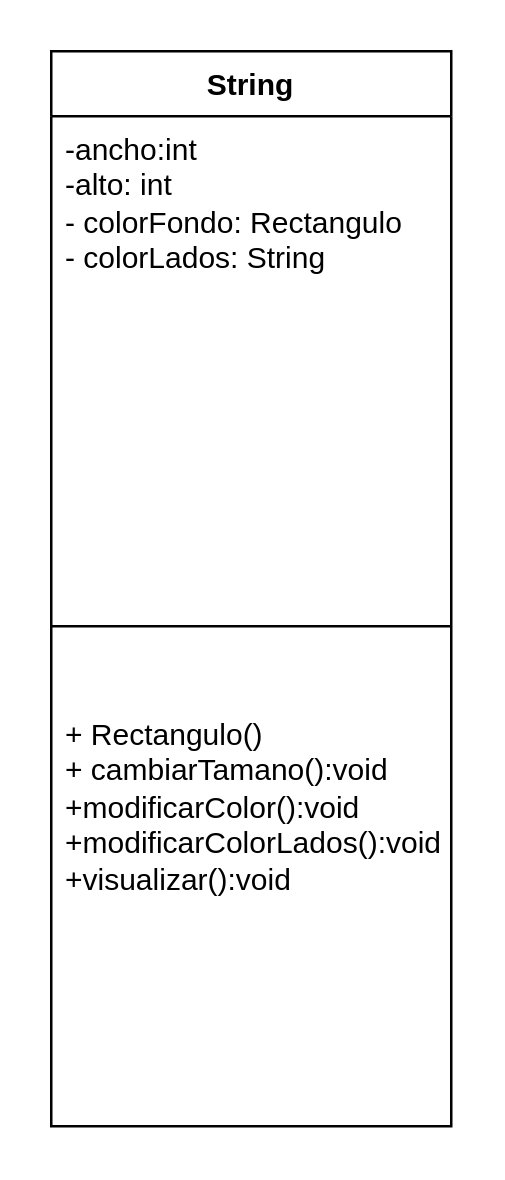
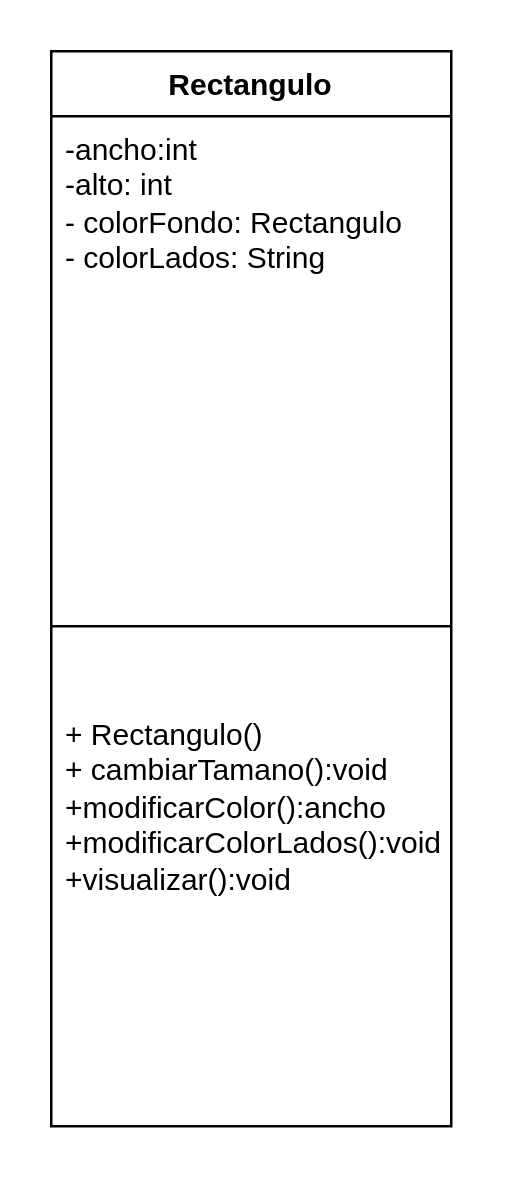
- <mxCell id="2" value="String" style="swimlane;fontStyle=1;align=center;verticalAlign=top;childLayout=stackLayout;horizontal=1;startSize=26;horizontalStack=0;resizeParent=1;resizeParentMax=0;resizeLast=0;collapsible=1;marginBottom=0;whiteSpace=wrap;html=1;" vertex="1" parent="1"><mxGeometry x="20" y="20" width="160" height="430" as="geometry" /></mxCell>
+ <mxCell id="2" value="Rectangulo" style="swimlane;fontStyle=1;align=center;verticalAlign=top;childLayout=stackLayout;horizontal=1;startSize=26;horizontalStack=0;resizeParent=1;resizeParentMax=0;resizeLast=0;collapsible=1;marginBottom=0;whiteSpace=wrap;html=1;" vertex="1" parent="1"><mxGeometry x="20" y="20" width="160" height="430" as="geometry" /></mxCell>
- <mxCell id="5" value="+ Rectangulo()&lt;div&gt;+ cambiarTamano():void&lt;/div&gt;&lt;div&gt;+modificarColor():void&lt;/div&gt;&lt;div&gt;+modificarColorLados():void&lt;/div&gt;&lt;div&gt;+visualizar():void&lt;/div&gt;" style="text;strokeColor=none;fillColor=none;align=left;verticalAlign=top;spacingLeft=4;spacingRight=4;overflow=hidden;rotatable=0;points=[[0,0.5],[1,0.5]];portConstraint=eastwest;whiteSpace=wrap;html=1;" vertex="1" parent="2"><mxGeometry y="260" width="160" height="170" as="geometry" /></mxCell>
+ <mxCell id="5" value="+ Rectangulo()&lt;div&gt;+ cambiarTamano():void&lt;/div&gt;&lt;div&gt;+modificarColor():ancho&lt;/div&gt;&lt;div&gt;+modificarColorLados():void&lt;/div&gt;&lt;div&gt;+visualizar():void&lt;/div&gt;" style="text;strokeColor=none;fillColor=none;align=left;verticalAlign=top;spacingLeft=4;spacingRight=4;overflow=hidden;rotatable=0;points=[[0,0.5],[1,0.5]];portConstraint=eastwest;whiteSpace=wrap;html=1;" vertex="1" parent="2"><mxGeometry y="260" width="160" height="170" as="geometry" /></mxCell>
